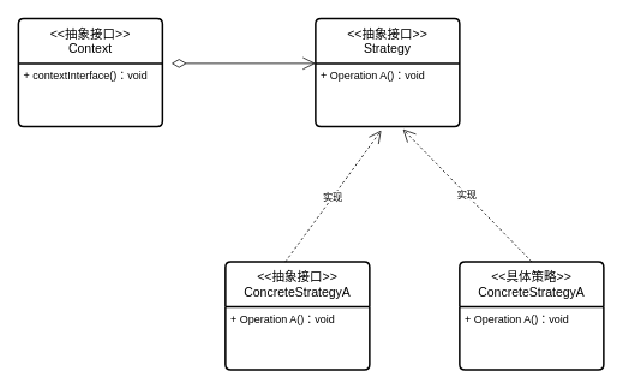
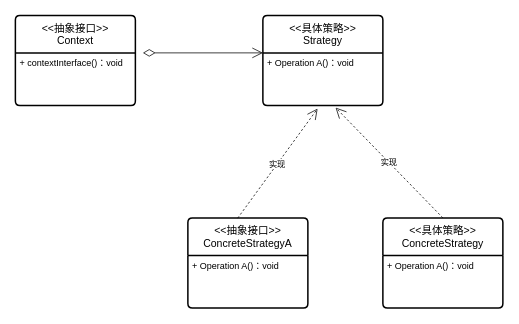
- <mxCell id="5" value="&amp;lt;&amp;lt;抽象接口&amp;gt;&amp;gt;&lt;div&gt;Strategy&lt;/div&gt;" style="swimlane;childLayout=stackLayout;horizontal=1;startSize=50;horizontalStack=0;rounded=1;fontSize=14;fontStyle=0;strokeWidth=2;resizeParent=0;resizeLast=1;shadow=0;dashed=0;align=center;arcSize=4;whiteSpace=wrap;html=1;" vertex="1" parent="1"><mxGeometry x="350" y="20" width="160" height="120" as="geometry" /></mxCell>
+ <mxCell id="5" value="&amp;lt;&amp;lt;具体策略&amp;gt;&amp;gt;&lt;div&gt;Strategy&lt;/div&gt;" style="swimlane;childLayout=stackLayout;horizontal=1;startSize=50;horizontalStack=0;rounded=1;fontSize=14;fontStyle=0;strokeWidth=2;resizeParent=0;resizeLast=1;shadow=0;dashed=0;align=center;arcSize=4;whiteSpace=wrap;html=1;" vertex="1" parent="1"><mxGeometry x="350" y="20" width="160" height="120" as="geometry" /></mxCell>
- <mxCell id="9" value="&amp;lt;&amp;lt;具体策略&amp;gt;&amp;gt;&lt;div&gt;ConcreteStrategyA&lt;/div&gt;" style="swimlane;childLayout=stackLayout;horizontal=1;startSize=50;horizontalStack=0;rounded=1;fontSize=14;fontStyle=0;strokeWidth=2;resizeParent=0;resizeLast=1;shadow=0;dashed=0;align=center;arcSize=4;whiteSpace=wrap;html=1;" vertex="1" parent="1"><mxGeometry x="510" y="290" width="160" height="120" as="geometry" /></mxCell>
+ <mxCell id="9" value="&amp;lt;&amp;lt;具体策略&amp;gt;&amp;gt;&lt;div&gt;ConcreteStrategy&lt;/div&gt;" style="swimlane;childLayout=stackLayout;horizontal=1;startSize=50;horizontalStack=0;rounded=1;fontSize=14;fontStyle=0;strokeWidth=2;resizeParent=0;resizeLast=1;shadow=0;dashed=0;align=center;arcSize=4;whiteSpace=wrap;html=1;" vertex="1" parent="1"><mxGeometry x="510" y="290" width="160" height="120" as="geometry" /></mxCell>
